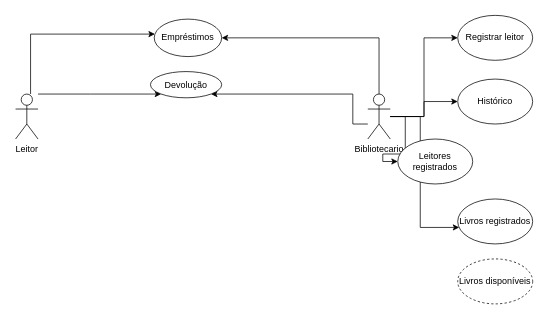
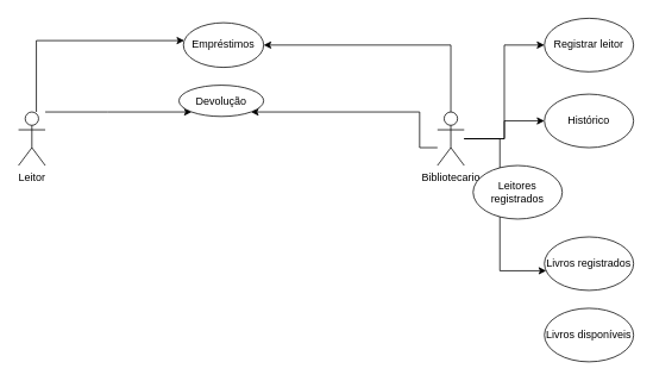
- <mxCell id="9" style="edgeStyle=orthogonalEdgeStyle;rounded=0;orthogonalLoop=1;jettySize=auto;html=1;entryX=0;entryY=0.5;entryDx=0;entryDy=0;" edge="1" parent="1" source="11" target="16"><mxGeometry relative="1" as="geometry" /></mxCell>
- <mxCell id="13" value="Livros disponíveis" style="ellipse;whiteSpace=wrap;html=1;dashed=1;" parent="1" vertex="1"><mxGeometry x="610" y="345" width="100" height="60" as="geometry" /></mxCell>
+ <mxCell id="13" value="Livros disponíveis" style="ellipse;whiteSpace=wrap;html=1;" parent="1" vertex="1"><mxGeometry x="610" y="345" width="100" height="60" as="geometry" /></mxCell>
